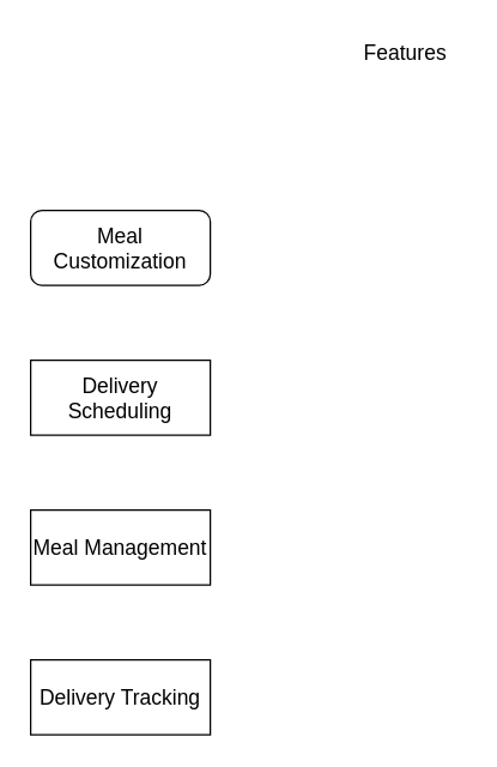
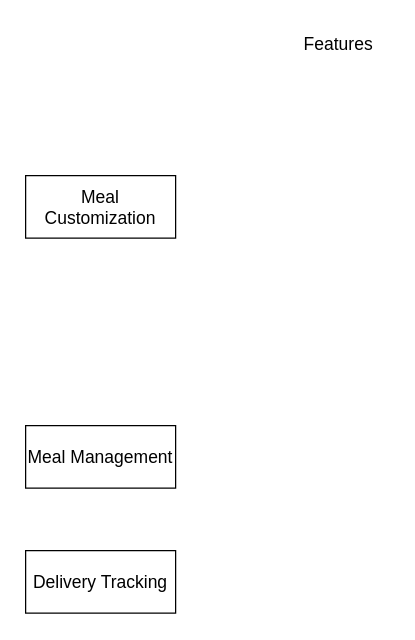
- <mxCell id="3" value="&lt;font style=&quot;font-size: 14px;&quot;&gt;Meal Customization&lt;/font&gt;" style="whiteSpace=wrap;html=1;rounded=1;" parent="1" vertex="1"><mxGeometry x="20" y="140" width="120" height="50" as="geometry" /></mxCell>
+ <mxCell id="3" value="&lt;font style=&quot;font-size: 14px;&quot;&gt;Meal Customization&lt;/font&gt;" style="whiteSpace=wrap;html=1;" parent="1" vertex="1"><mxGeometry x="20" y="140" width="120" height="50" as="geometry" /></mxCell>
- <mxCell id="4" value="&lt;span style=&quot;font-size: 14px;&quot;&gt;Delivery Scheduling&lt;/span&gt;" style="whiteSpace=wrap;html=1;" vertex="1" parent="1"><mxGeometry x="20" y="240" width="120" height="50" as="geometry" /></mxCell>
